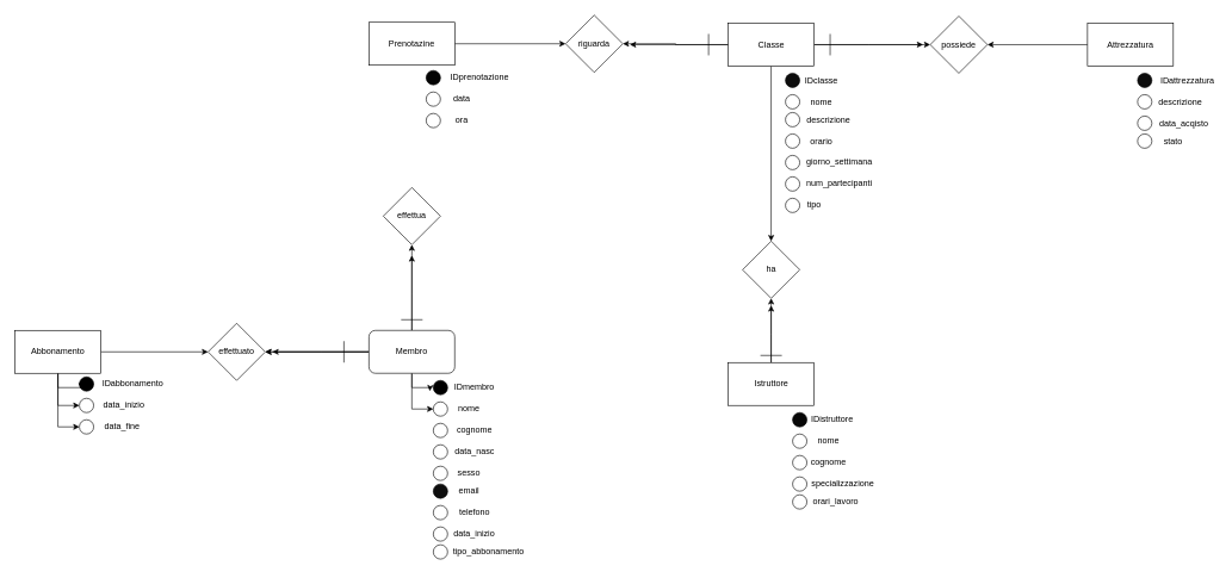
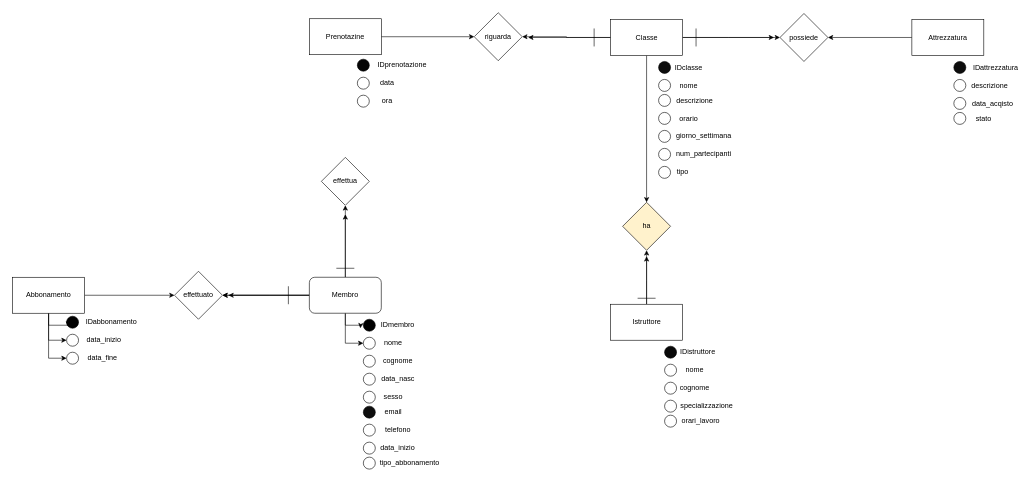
- <mxCell id="96" value="ha" style="rhombus;whiteSpace=wrap;html=1;" vertex="1" parent="1"><mxGeometry x="1037.5" y="337" width="80" height="80" as="geometry" /></mxCell>
+ <mxCell id="96" value="ha" style="rhombus;whiteSpace=wrap;html=1;fillColor=#fff2cc;" vertex="1" parent="1"><mxGeometry x="1037.5" y="337" width="80" height="80" as="geometry" /></mxCell>
